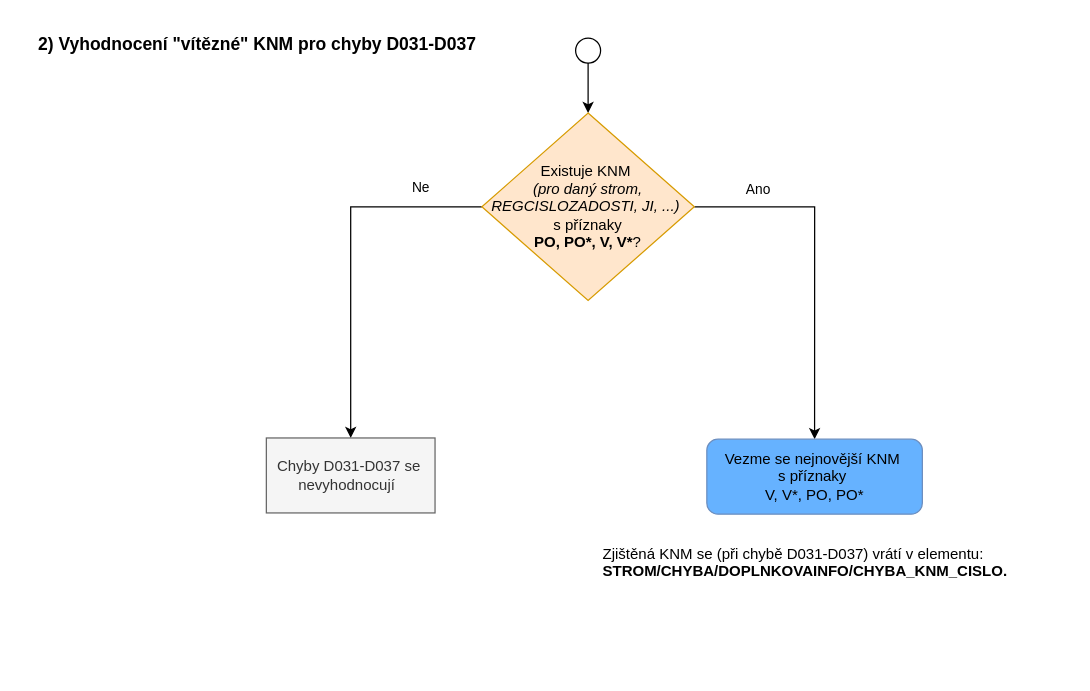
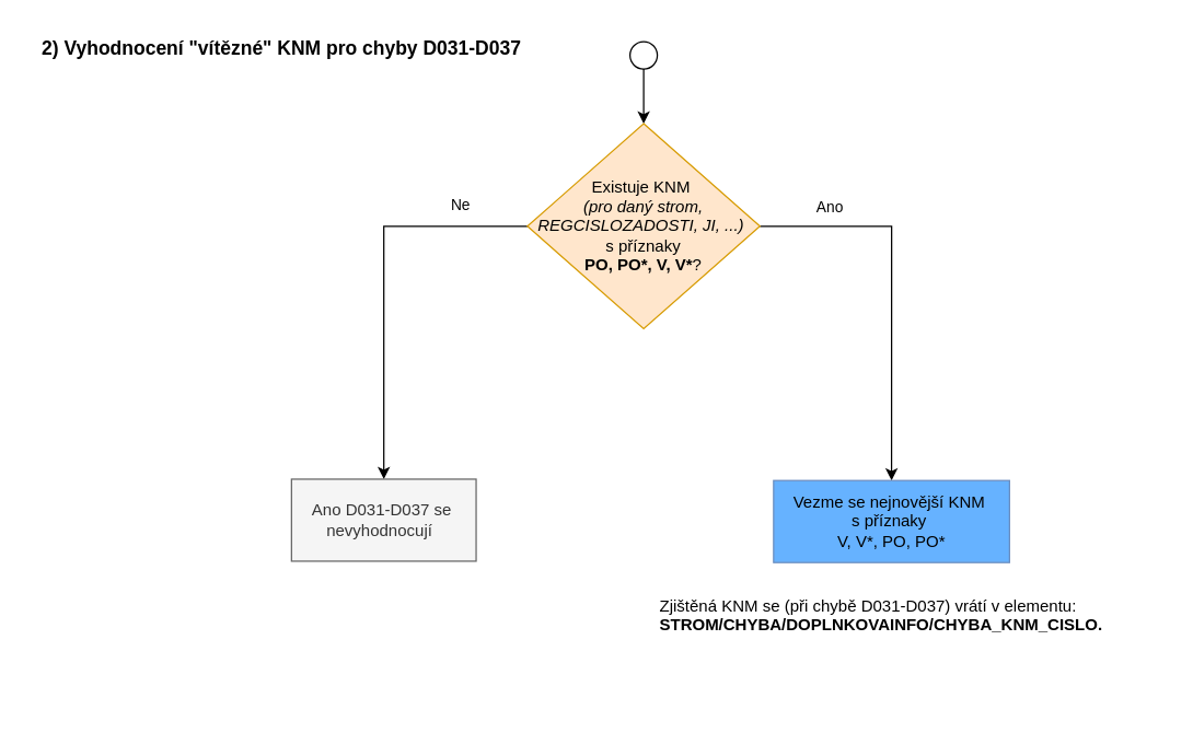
- <mxCell id="9" value="Chyby D031-D037 se&amp;nbsp;&lt;div&gt;nevyhodnocují&amp;nbsp;&amp;nbsp;&lt;/div&gt;" style="whiteSpace=wrap;html=1;fillColor=#f5f5f5;strokeColor=#666666;fontColor=#333333;" vertex="1" parent="1"><mxGeometry x="212.5" y="350" width="135" height="60" as="geometry" /></mxCell>
+ <mxCell id="9" value="Ano D031-D037 se&amp;nbsp;&lt;div&gt;nevyhodnocují&amp;nbsp;&amp;nbsp;&lt;/div&gt;" style="whiteSpace=wrap;html=1;fillColor=#f5f5f5;strokeColor=#666666;fontColor=#333333;" vertex="1" parent="1"><mxGeometry x="212.5" y="350" width="135" height="60" as="geometry" /></mxCell>
- <mxCell id="10" value="Vezme se&amp;nbsp;&lt;span style=&quot;background-color: transparent;&quot;&gt;nejnovější KNM&amp;nbsp;&lt;/span&gt;&lt;div&gt;&lt;span style=&quot;background-color: transparent;&quot;&gt;s příznaky&amp;nbsp;&lt;/span&gt;&lt;div&gt;&lt;span style=&quot;background-color: transparent;&quot;&gt;V, V*, PO, PO*&lt;/span&gt;&lt;/div&gt;&lt;/div&gt;" style="whiteSpace=wrap;html=1;fillColor=#66B2FF;strokeColor=#6c8ebf;rounded=1;" vertex="1" parent="1"><mxGeometry x="565" y="351" width="172.5" height="60" as="geometry" /></mxCell>
+ <mxCell id="10" value="Vezme se&amp;nbsp;&lt;span style=&quot;background-color: transparent;&quot;&gt;nejnovější KNM&amp;nbsp;&lt;/span&gt;&lt;div&gt;&lt;span style=&quot;background-color: transparent;&quot;&gt;s příznaky&amp;nbsp;&lt;/span&gt;&lt;div&gt;&lt;span style=&quot;background-color: transparent;&quot;&gt;V, V*, PO, PO*&lt;/span&gt;&lt;/div&gt;&lt;/div&gt;" style="whiteSpace=wrap;html=1;fillColor=#66B2FF;strokeColor=#6c8ebf;" vertex="1" parent="1"><mxGeometry x="565" y="351" width="172.5" height="60" as="geometry" /></mxCell>
